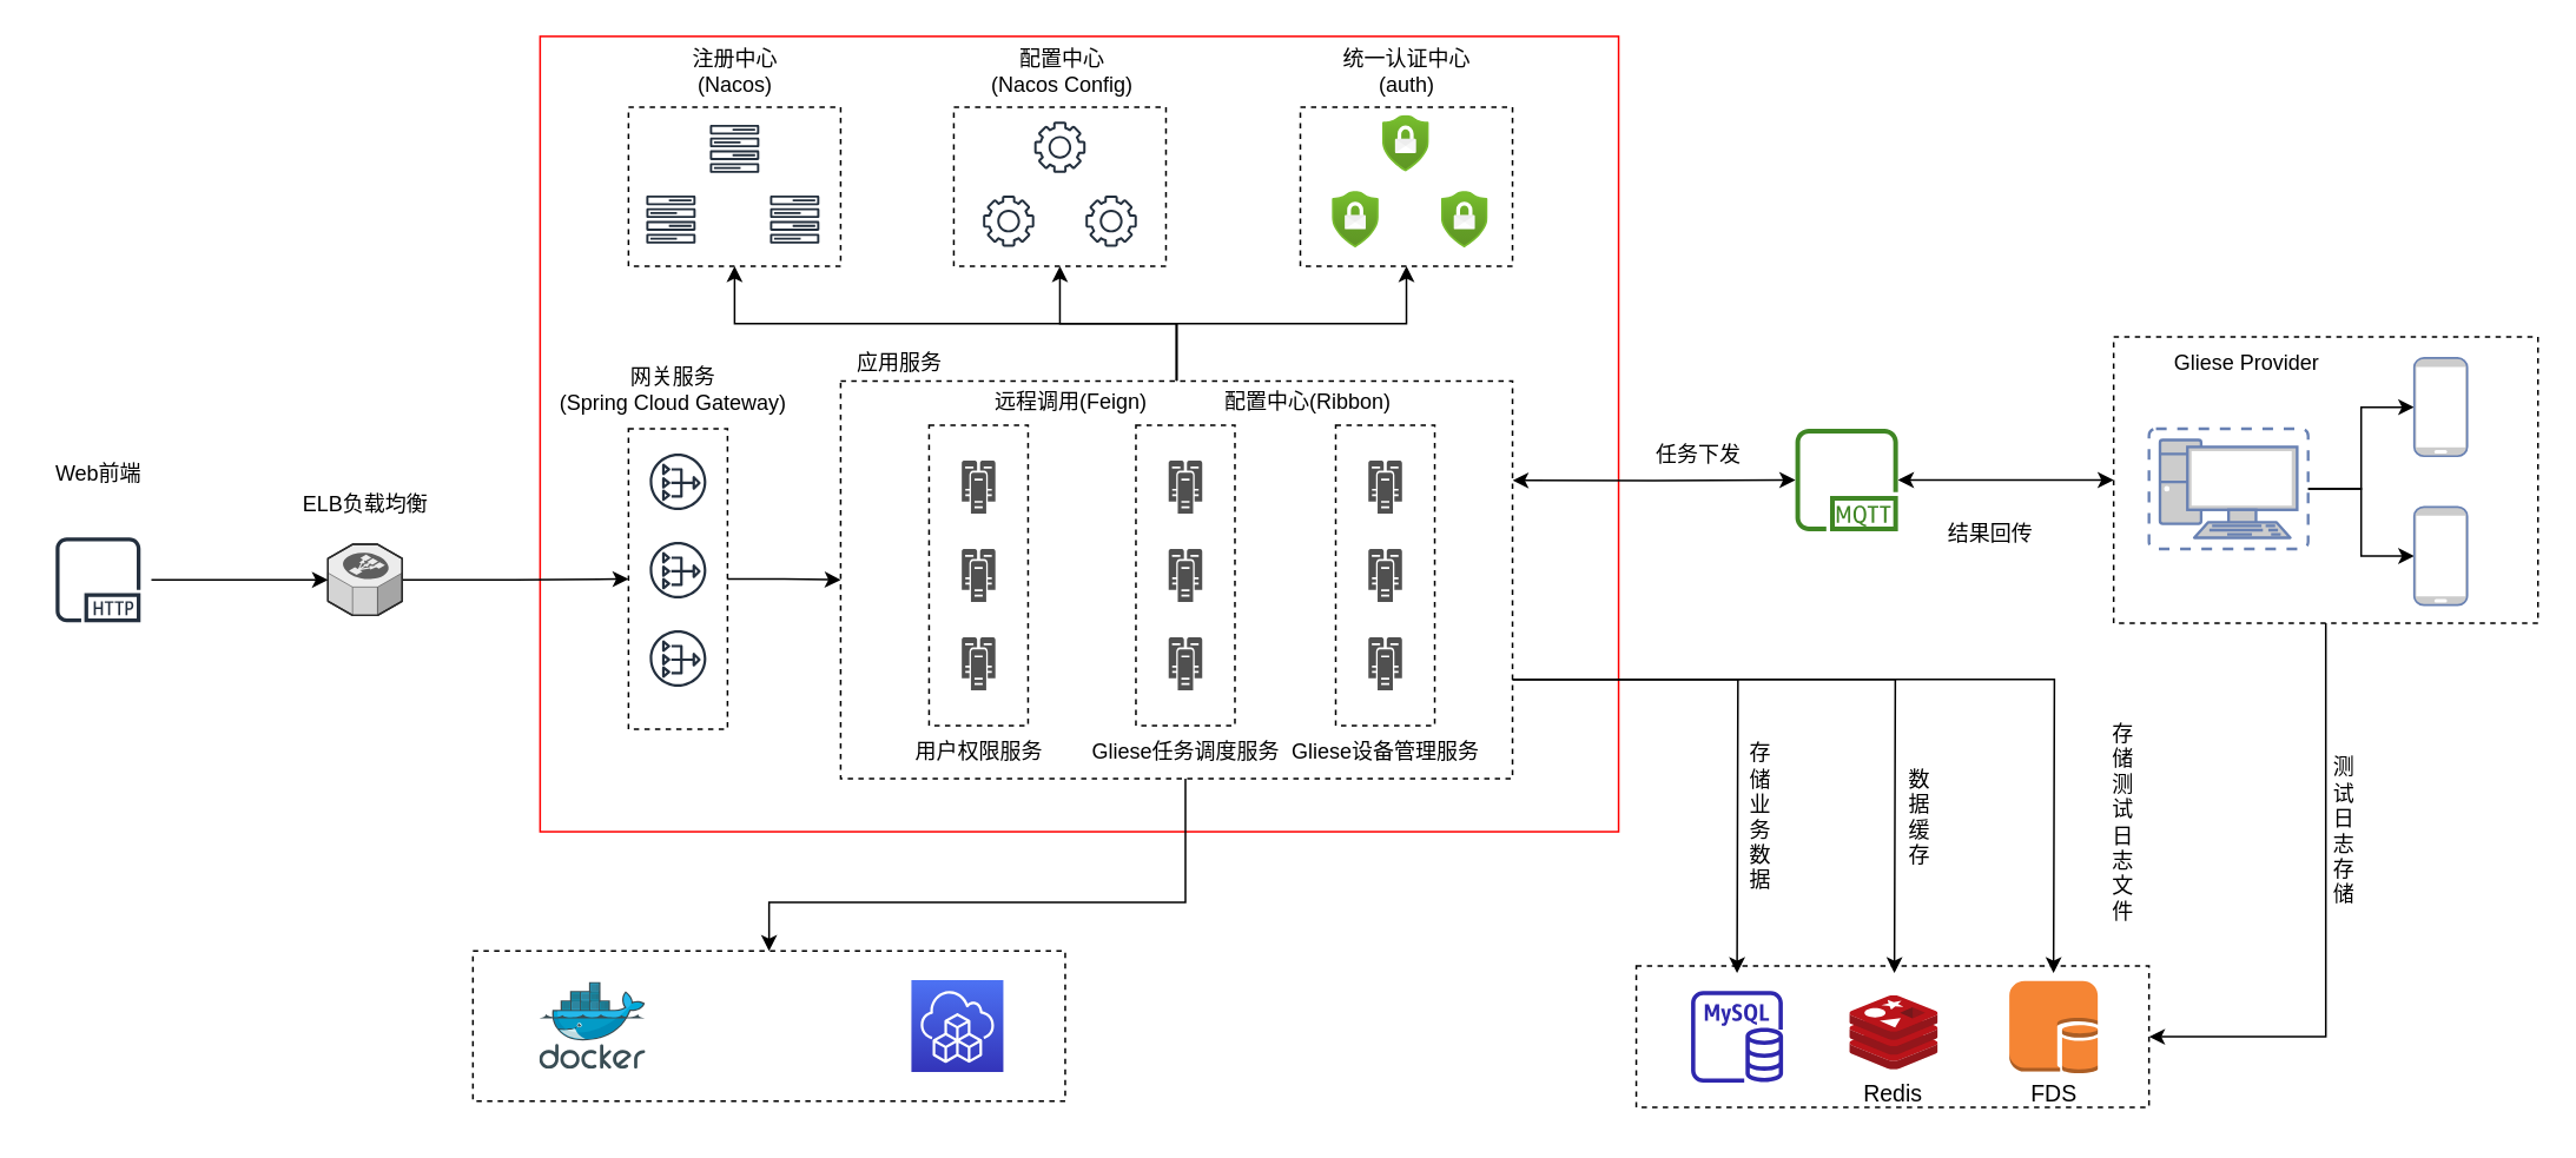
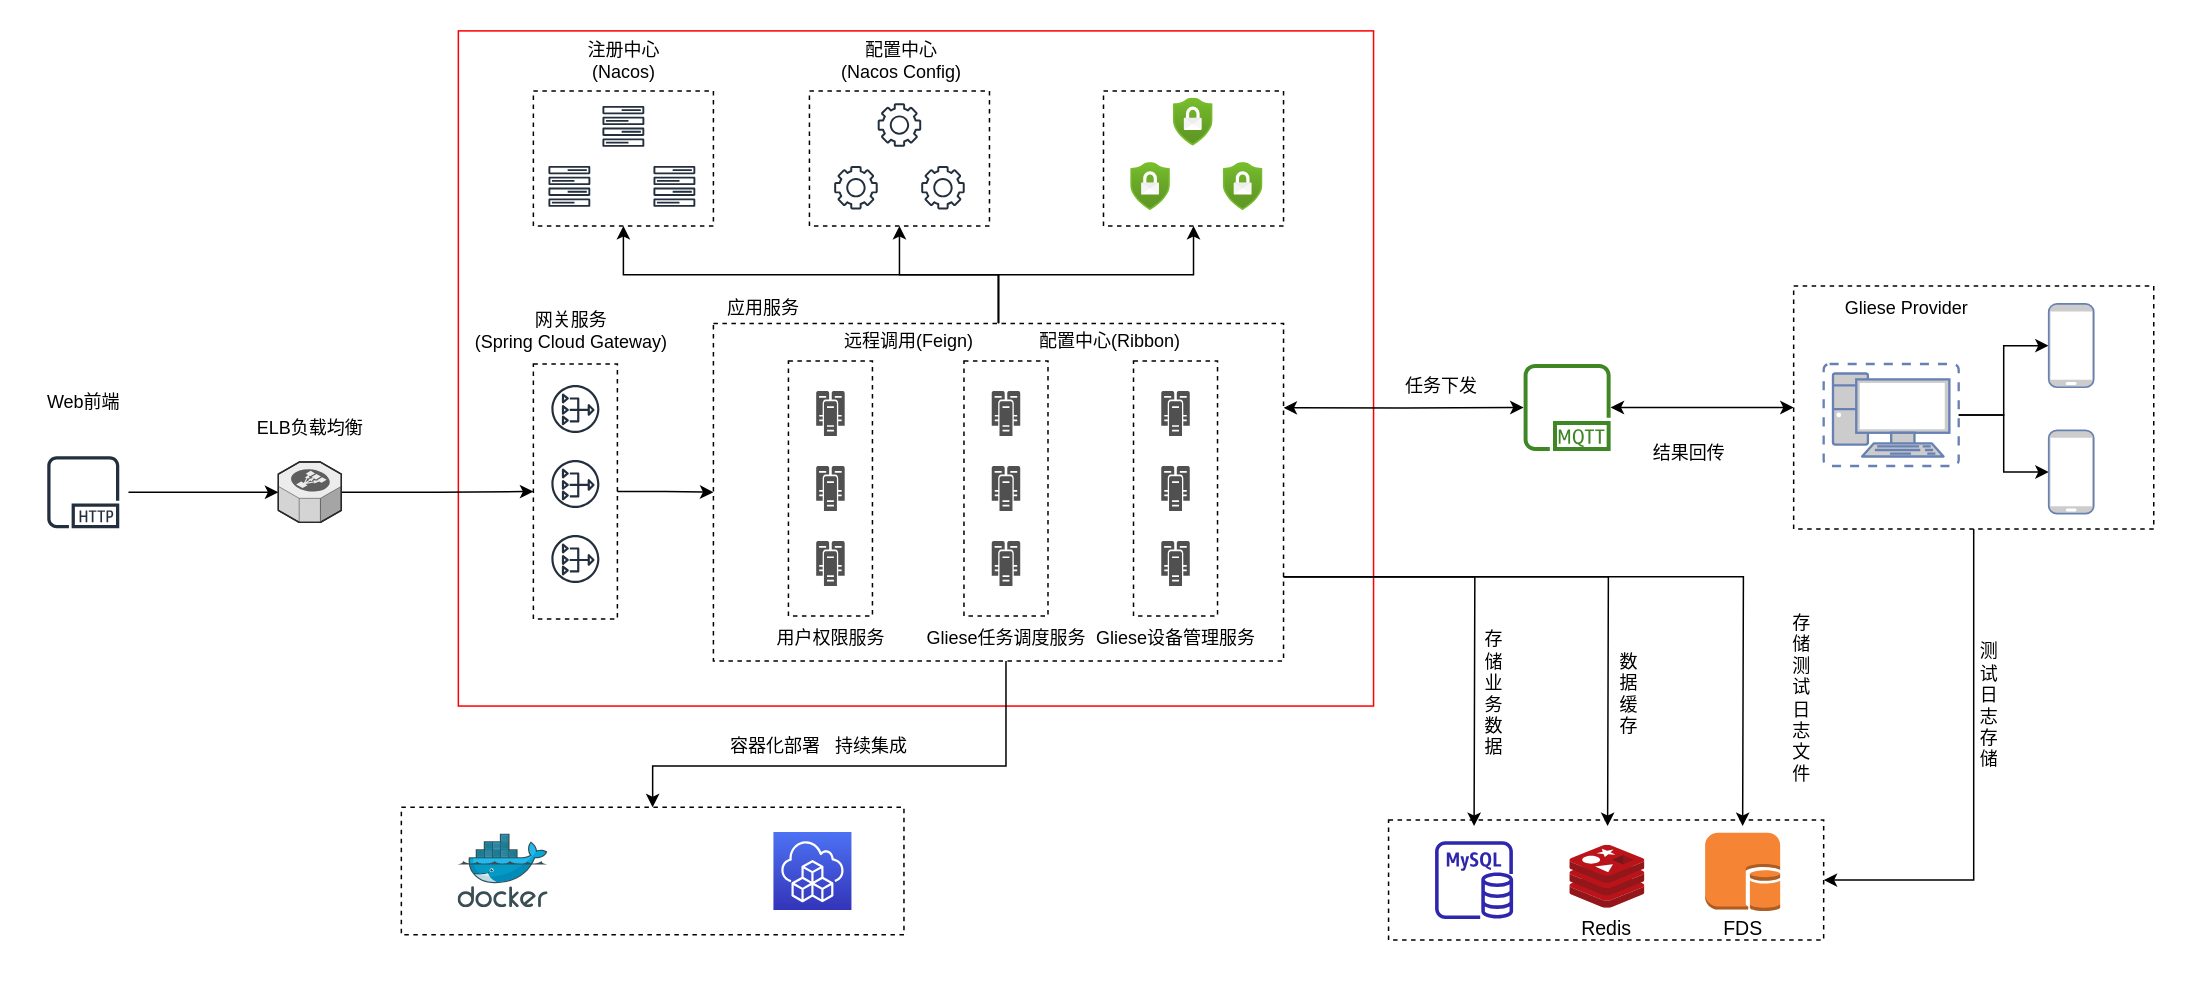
- <mxCell id="59" value="统一认证中心&lt;br&gt;(auth)" style="text;html=1;align=center;verticalAlign=middle;resizable=0;points=[];autosize=1;strokeColor=none;fillColor=none;" parent="1" vertex="1"><mxGeometry x="745" y="20" width="100" height="40" as="geometry" /></mxCell>
+ <mxCell id="88" value="容器化部署&amp;nbsp; &amp;nbsp;持续集成" style="text;html=1;align=center;verticalAlign=middle;resizable=0;points=[];autosize=1;strokeColor=none;fillColor=none;" parent="1" vertex="1"><mxGeometry x="475" y="482" width="140" height="30" as="geometry" /></mxCell>
